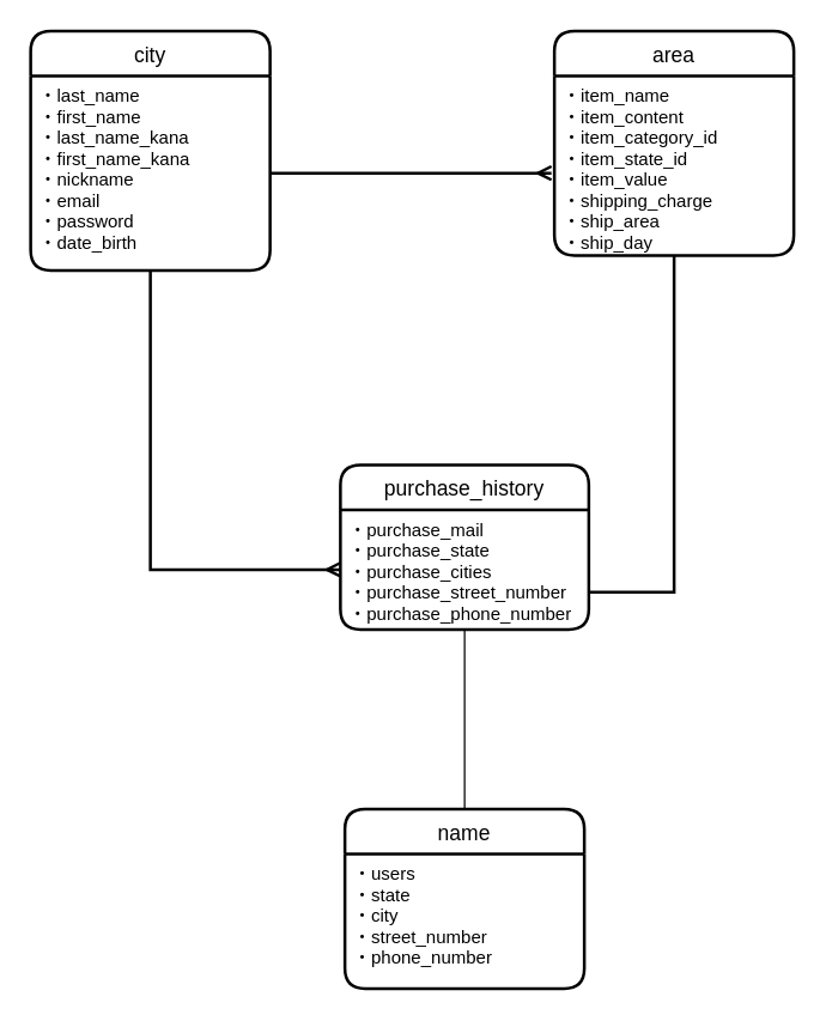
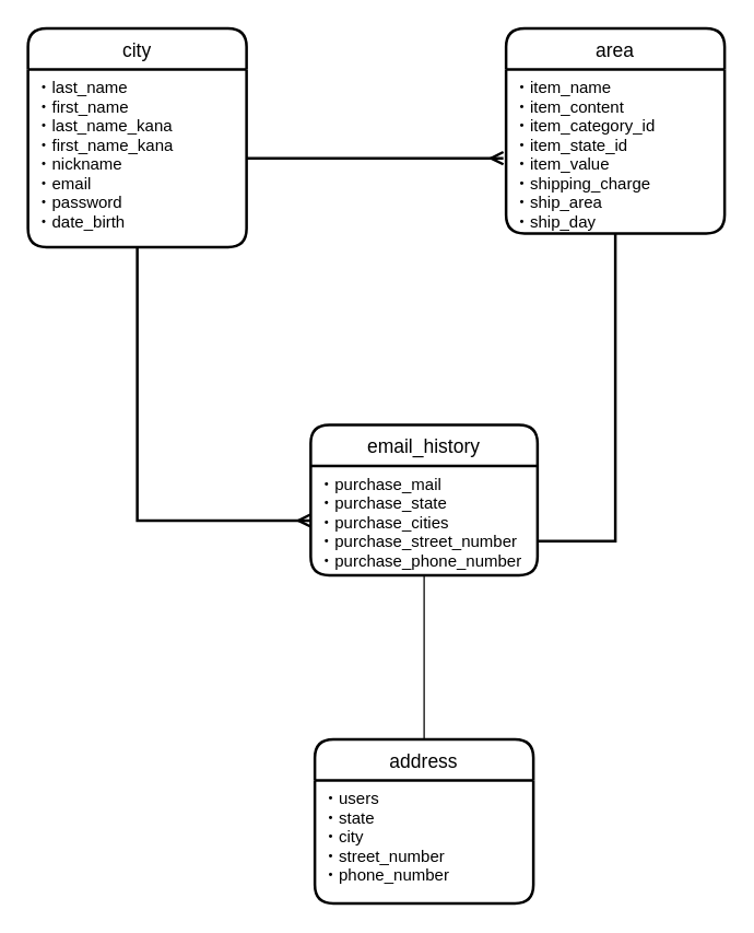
- <mxCell id="11" value="purchase_history" style="swimlane;childLayout=stackLayout;horizontal=1;startSize=30;horizontalStack=0;rounded=1;fontSize=14;fontStyle=0;strokeWidth=2;resizeParent=0;resizeLast=1;shadow=0;dashed=0;align=center;" parent="1" vertex="1"><mxGeometry x="227" y="310" width="166" height="110" as="geometry" /></mxCell>
+ <mxCell id="11" value="email_history" style="swimlane;childLayout=stackLayout;horizontal=1;startSize=30;horizontalStack=0;rounded=1;fontSize=14;fontStyle=0;strokeWidth=2;resizeParent=0;resizeLast=1;shadow=0;dashed=0;align=center;" parent="1" vertex="1"><mxGeometry x="227" y="310" width="166" height="110" as="geometry" /></mxCell>
- <mxCell id="9" value="name" style="swimlane;childLayout=stackLayout;horizontal=1;startSize=30;horizontalStack=0;rounded=1;fontSize=14;fontStyle=0;strokeWidth=2;resizeParent=0;resizeLast=1;shadow=0;dashed=0;align=center;" vertex="1" parent="1"><mxGeometry x="230" y="540" width="160" height="120" as="geometry" /></mxCell>
+ <mxCell id="9" value="address" style="swimlane;childLayout=stackLayout;horizontal=1;startSize=30;horizontalStack=0;rounded=1;fontSize=14;fontStyle=0;strokeWidth=2;resizeParent=0;resizeLast=1;shadow=0;dashed=0;align=center;" vertex="1" parent="1"><mxGeometry x="230" y="540" width="160" height="120" as="geometry" /></mxCell>
